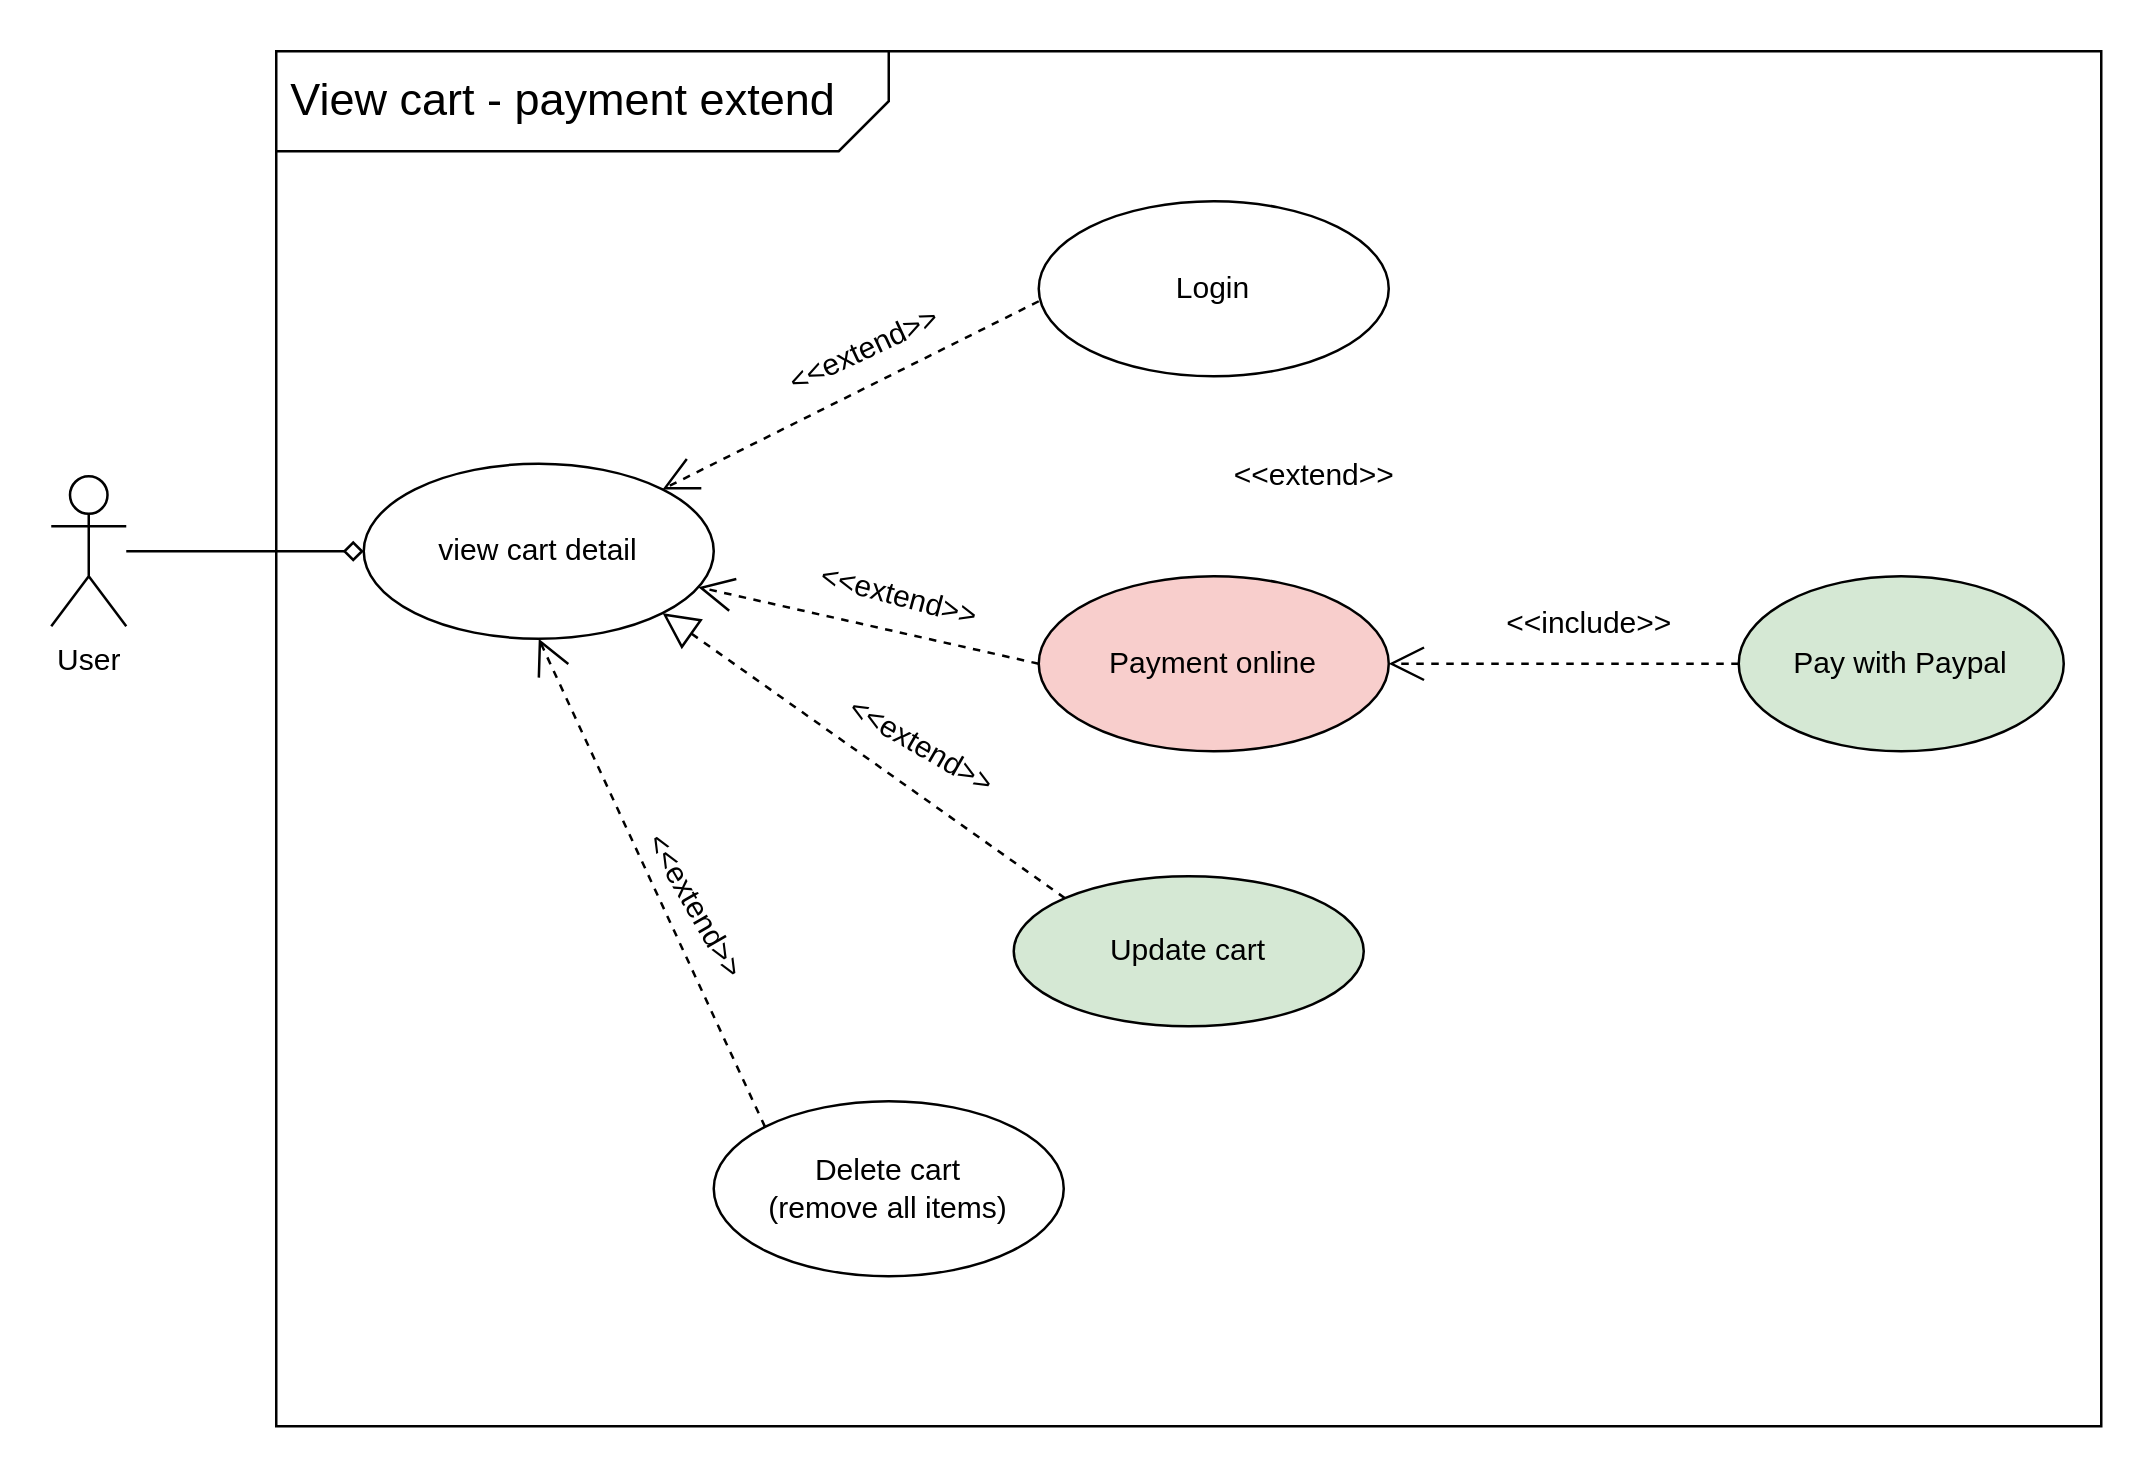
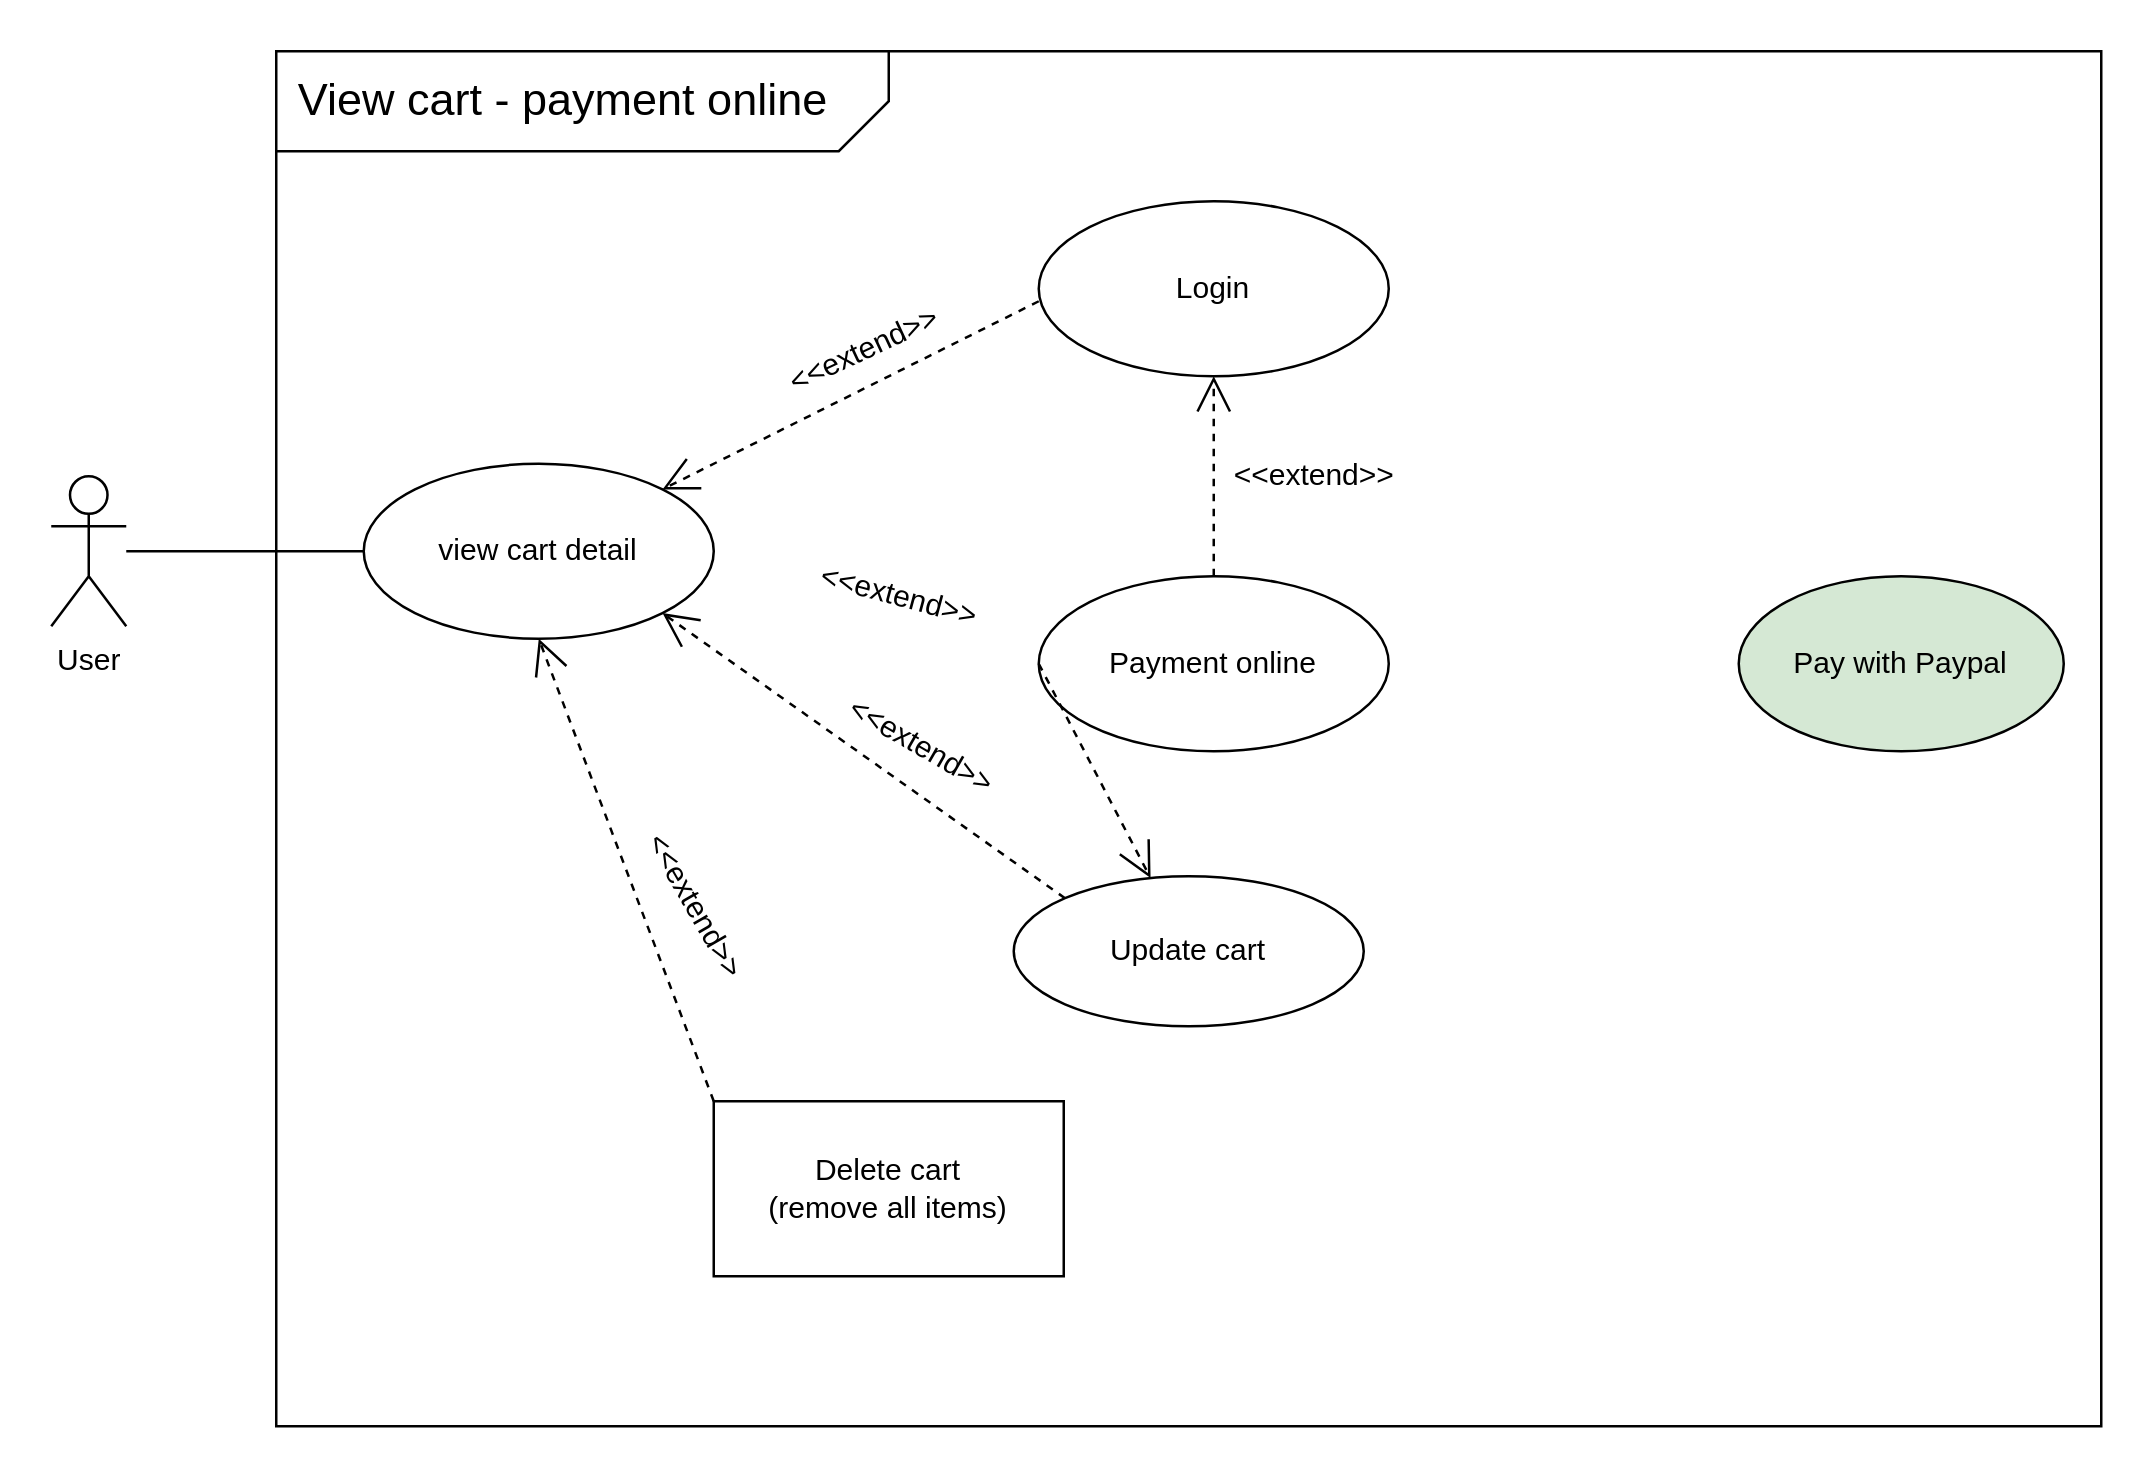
- <mxCell id="34" value="&lt;font style=&quot;font-size: 18px;&quot;&gt;View cart - payment extend&lt;/font&gt;" style="text;html=1;strokeColor=none;fillColor=none;align=center;verticalAlign=middle;whiteSpace=wrap;rounded=0;" vertex="1" parent="1"><mxGeometry x="110" y="30" width="230" height="20" as="geometry" /></mxCell>
+ <mxCell id="34" value="&lt;font style=&quot;font-size: 18px;&quot;&gt;View cart - payment online&lt;/font&gt;" style="text;html=1;strokeColor=none;fillColor=none;align=center;verticalAlign=middle;whiteSpace=wrap;rounded=0;" vertex="1" parent="1"><mxGeometry x="110" y="30" width="230" height="20" as="geometry" /></mxCell>
+ <mxCell id="19" value="" style="endArrow=open;dashed=1;endFill=0;endSize=12;html=1;entryX=0.5;entryY=1;entryDx=0;entryDy=0;" edge="1" parent="18" source="11" target="7"><mxGeometry width="160" relative="1" as="geometry"><mxPoint x="-70" y="-50" as="sourcePoint" /><mxPoint x="-10" y="-30" as="targetPoint" /></mxGeometry></mxCell>
- <mxCell id="3" style="rounded=0;orthogonalLoop=1;jettySize=auto;html=1;entryX=0;entryY=0.5;entryDx=0;entryDy=0;endArrow=diamond;endFill=0;" edge="1" parent="1" source="4" target="5"><mxGeometry relative="1" as="geometry"><mxPoint x="135" y="220" as="targetPoint" /></mxGeometry></mxCell>
+ <mxCell id="3" style="rounded=0;orthogonalLoop=1;jettySize=auto;html=1;entryX=0;entryY=0.5;entryDx=0;entryDy=0;endArrow=none;endFill=0;" edge="1" parent="1" source="4" target="5"><mxGeometry relative="1" as="geometry"><mxPoint x="135" y="220" as="targetPoint" /></mxGeometry></mxCell>
- <mxCell id="17" value="&amp;lt;&amp;lt;include&amp;gt;&amp;gt;" style="text;html=1;align=center;verticalAlign=middle;resizable=0;points=[];autosize=1;" vertex="1" parent="15"><mxGeometry width="80" height="20" as="geometry" /></mxCell>
- <mxCell id="24" value="" style="endArrow=open;dashed=1;endFill=0;endSize=12;html=1;exitX=0;exitY=0.5;exitDx=0;exitDy=0;" edge="1" parent="21" source="11" target="5"><mxGeometry width="160" relative="1" as="geometry"><mxPoint x="-46.701" y="83.247" as="sourcePoint" /><mxPoint x="113.299" y="83.247" as="targetPoint" /></mxGeometry></mxCell>
+ <mxCell id="24" value="" style="endArrow=open;dashed=1;endFill=0;endSize=12;html=1;exitX=0;exitY=0.5;exitDx=0;exitDy=0;" edge="1" parent="21" source="11" target="12"><mxGeometry width="160" relative="1" as="geometry"><mxPoint x="-46.701" y="83.247" as="sourcePoint" /><mxPoint x="113.299" y="83.247" as="targetPoint" /></mxGeometry></mxCell>
- <mxCell id="28" value="" style="endArrow=block;dashed=1;endFill=0;endSize=12;html=1;entryX=1;entryY=1;entryDx=0;entryDy=0;exitX=0;exitY=0;exitDx=0;exitDy=0;" edge="1" parent="25" source="12" target="5"><mxGeometry width="160" relative="1" as="geometry"><mxPoint x="-45.718" y="108.66" as="sourcePoint" /><mxPoint x="114.282" y="108.66" as="targetPoint" /></mxGeometry></mxCell>
+ <mxCell id="28" value="" style="endArrow=open;dashed=1;endFill=0;endSize=12;html=1;entryX=1;entryY=1;entryDx=0;entryDy=0;exitX=0;exitY=0;exitDx=0;exitDy=0;" edge="1" parent="25" source="12" target="5"><mxGeometry width="160" relative="1" as="geometry"><mxPoint x="-45.718" y="108.66" as="sourcePoint" /><mxPoint x="114.282" y="108.66" as="targetPoint" /></mxGeometry></mxCell>
- <mxCell id="11" value="Payment online" style="ellipse;whiteSpace=wrap;html=1;strokeColor=#000000;fillColor=#f8cecc;" vertex="1" parent="1"><mxGeometry x="415" y="230" width="140" height="70" as="geometry" /></mxCell>
+ <mxCell id="11" value="Payment online" style="ellipse;whiteSpace=wrap;html=1;strokeColor=#000000;" vertex="1" parent="1"><mxGeometry x="415" y="230" width="140" height="70" as="geometry" /></mxCell>
- <mxCell id="16" value="" style="endArrow=open;dashed=1;endFill=0;endSize=12;html=1;" edge="1" parent="15" source="14" target="11"><mxGeometry width="160" relative="1" as="geometry"><mxPoint x="79.995" y="36" as="sourcePoint" /><mxPoint x="-20.005" y="36" as="targetPoint" /></mxGeometry></mxCell>
- <mxCell id="12" value="Update cart" style="ellipse;whiteSpace=wrap;html=1;strokeColor=#000000;fillColor=#d5e8d4;" vertex="1" parent="1"><mxGeometry x="405" y="350" width="140" height="60" as="geometry" /></mxCell>
+ <mxCell id="12" value="Update cart" style="ellipse;whiteSpace=wrap;html=1;strokeColor=#000000;" vertex="1" parent="1"><mxGeometry x="405" y="350" width="140" height="60" as="geometry" /></mxCell>
- <mxCell id="13" value="Delete cart&lt;br&gt;(remove all items)" style="ellipse;whiteSpace=wrap;html=1;strokeColor=#000000;" vertex="1" parent="1"><mxGeometry x="285" y="440" width="140" height="70" as="geometry" /></mxCell>
+ <mxCell id="13" value="Delete cart&lt;br&gt;(remove all items)" style="whiteSpace=wrap;html=1;strokeColor=#000000;rounded=0;" vertex="1" parent="1"><mxGeometry x="285" y="440" width="140" height="70" as="geometry" /></mxCell>
